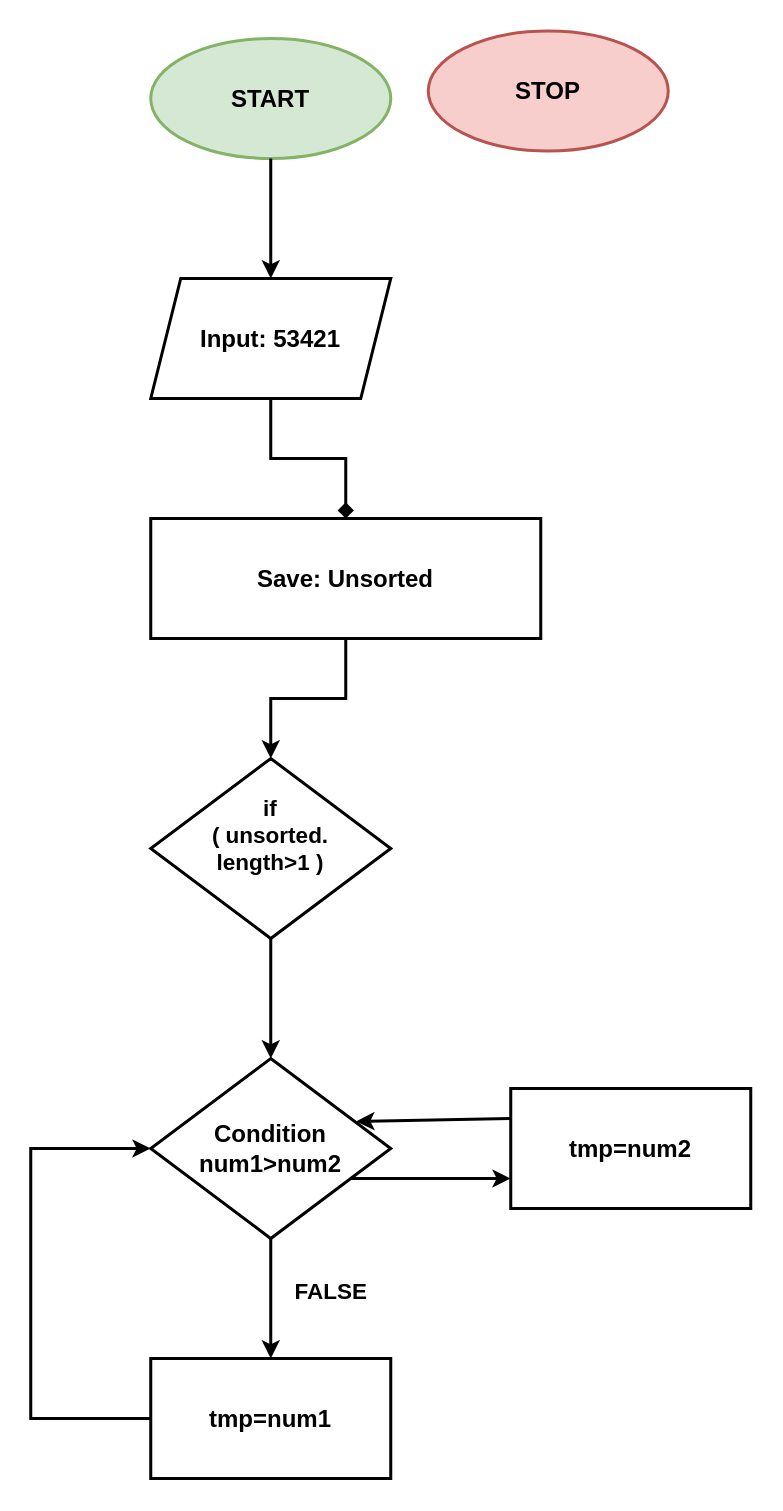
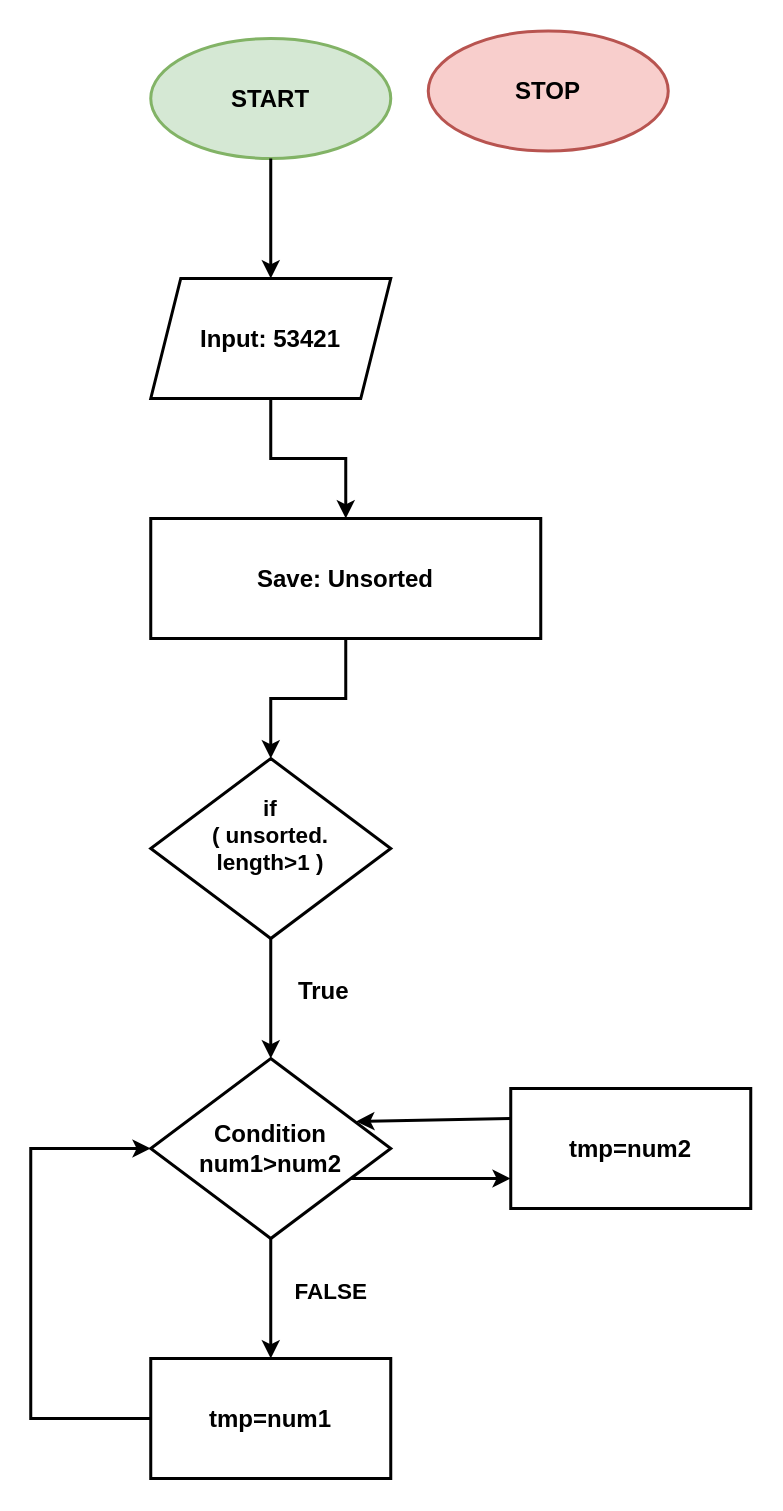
- <mxCell id="5" value="" style="edgeStyle=orthogonalEdgeStyle;rounded=0;orthogonalLoop=1;jettySize=auto;html=1;fontSize=16;strokeWidth=2;endArrow=diamond;" edge="1" parent="1" source="6" target="8"><mxGeometry relative="1" as="geometry" /></mxCell>
+ <mxCell id="5" value="" style="edgeStyle=orthogonalEdgeStyle;rounded=0;orthogonalLoop=1;jettySize=auto;html=1;fontSize=16;strokeWidth=2;" edge="1" parent="1" source="6" target="8"><mxGeometry relative="1" as="geometry" /></mxCell>
+ <mxCell id="16" value="&lt;font style=&quot;font-size: 16px;&quot;&gt;&lt;b&gt;True&lt;/b&gt;&lt;/font&gt;" style="text;html=1;align=center;verticalAlign=middle;resizable=0;points=[];autosize=1;strokeColor=none;fillColor=none;fontSize=15;" vertex="1" parent="1"><mxGeometry x="185" y="645" width="60" height="30" as="geometry" /></mxCell>
